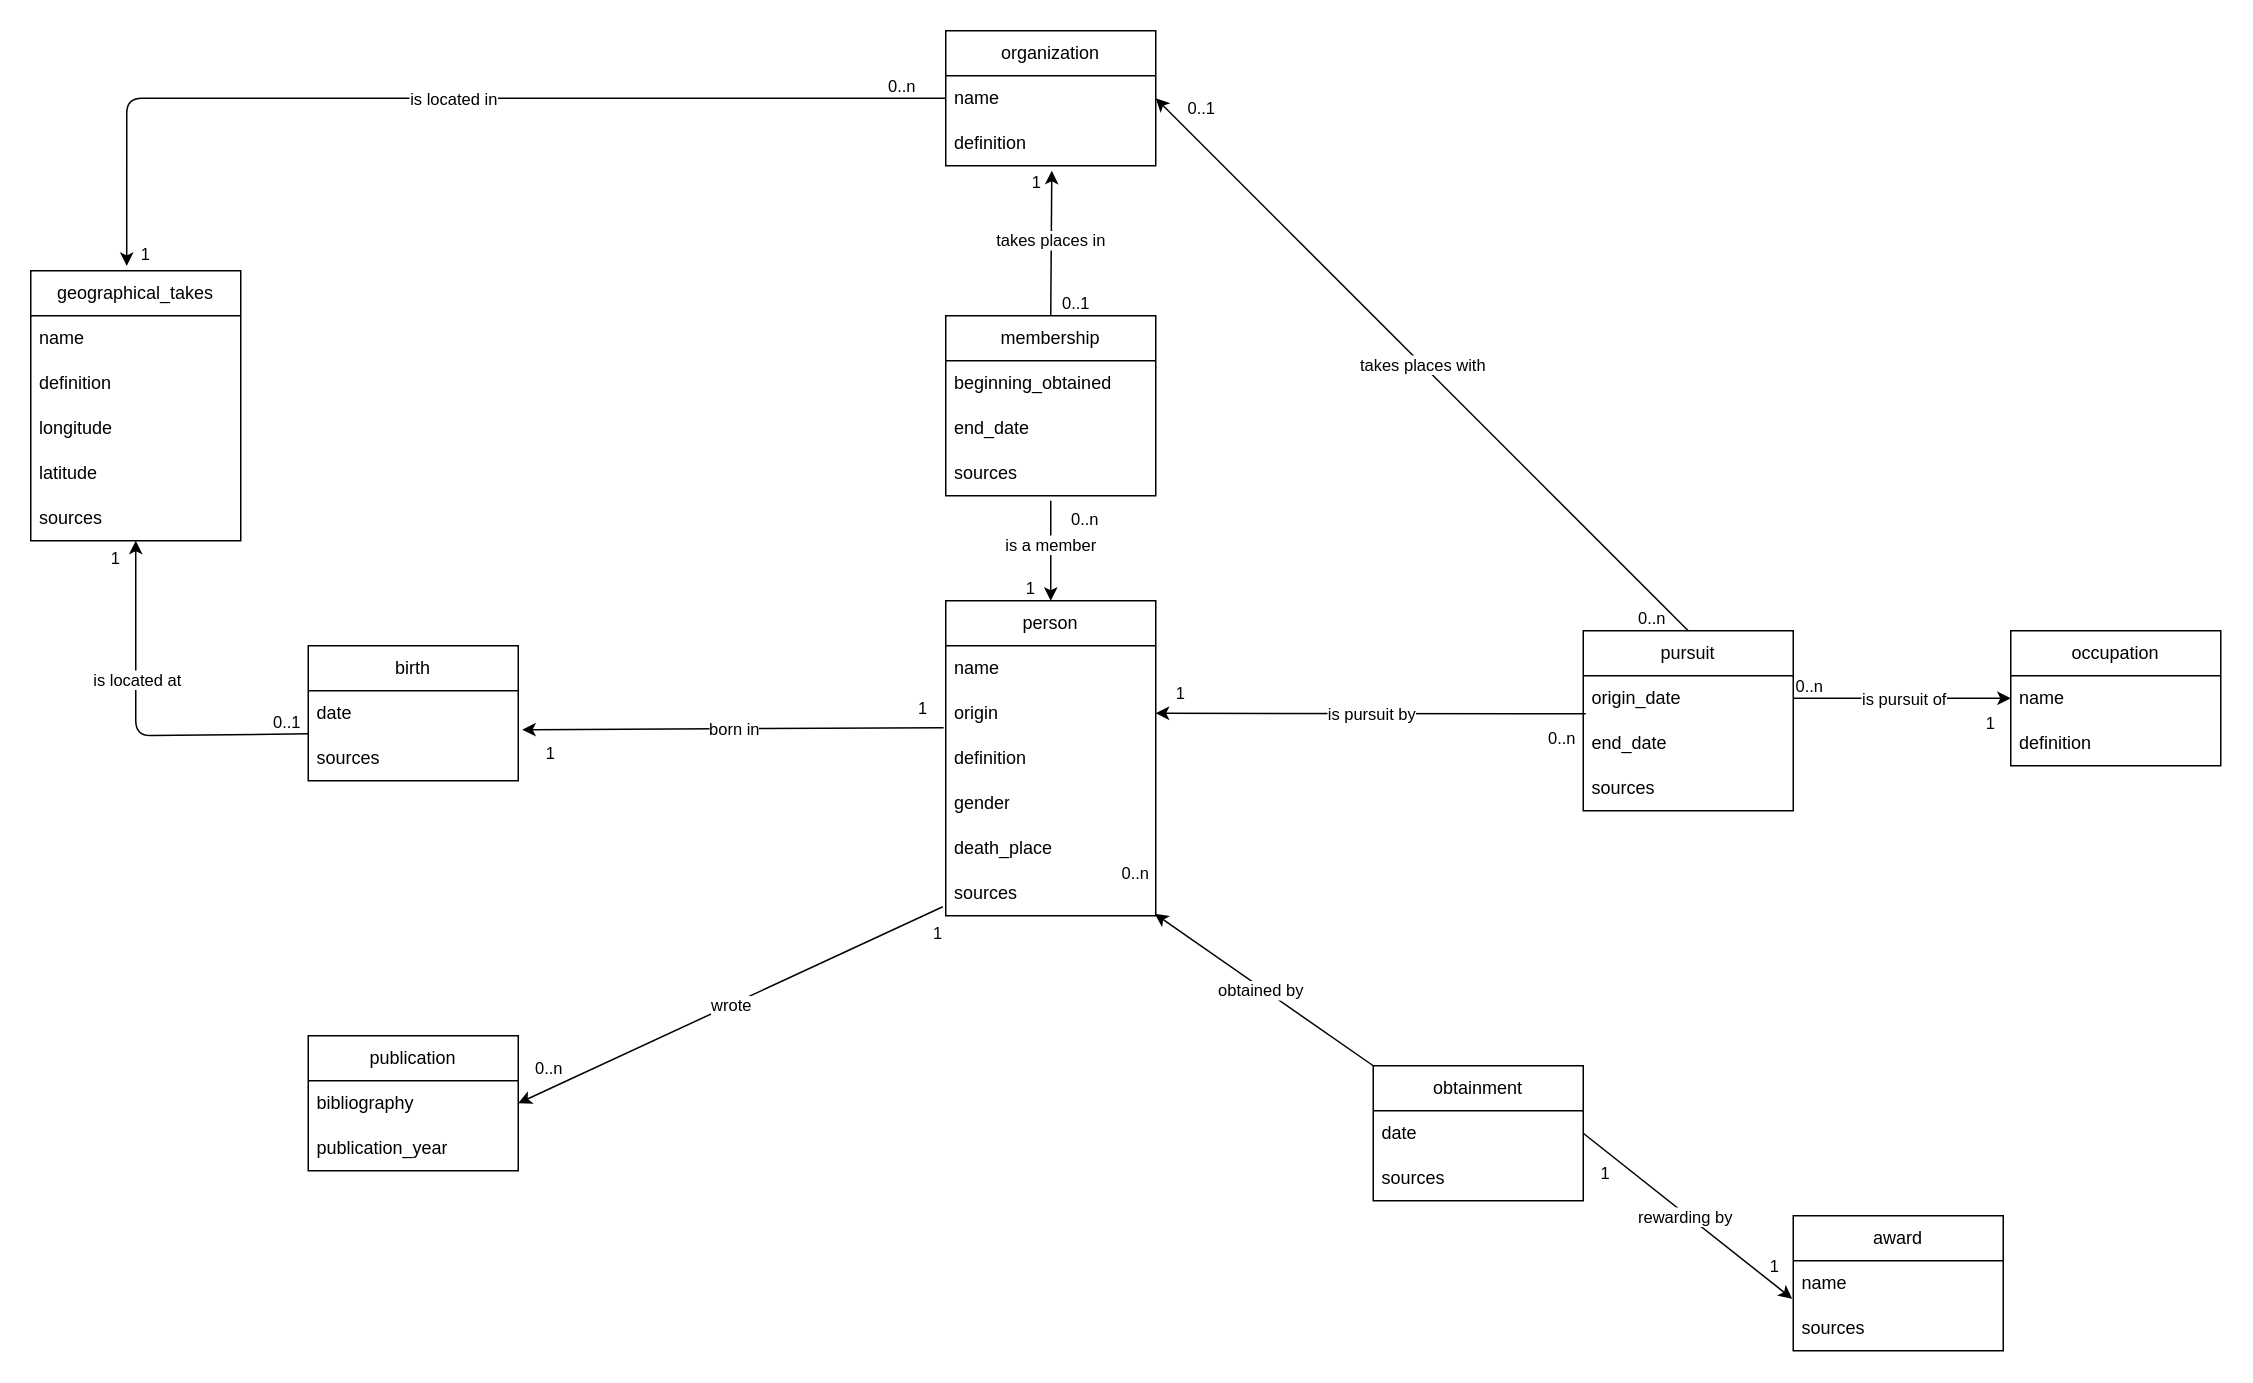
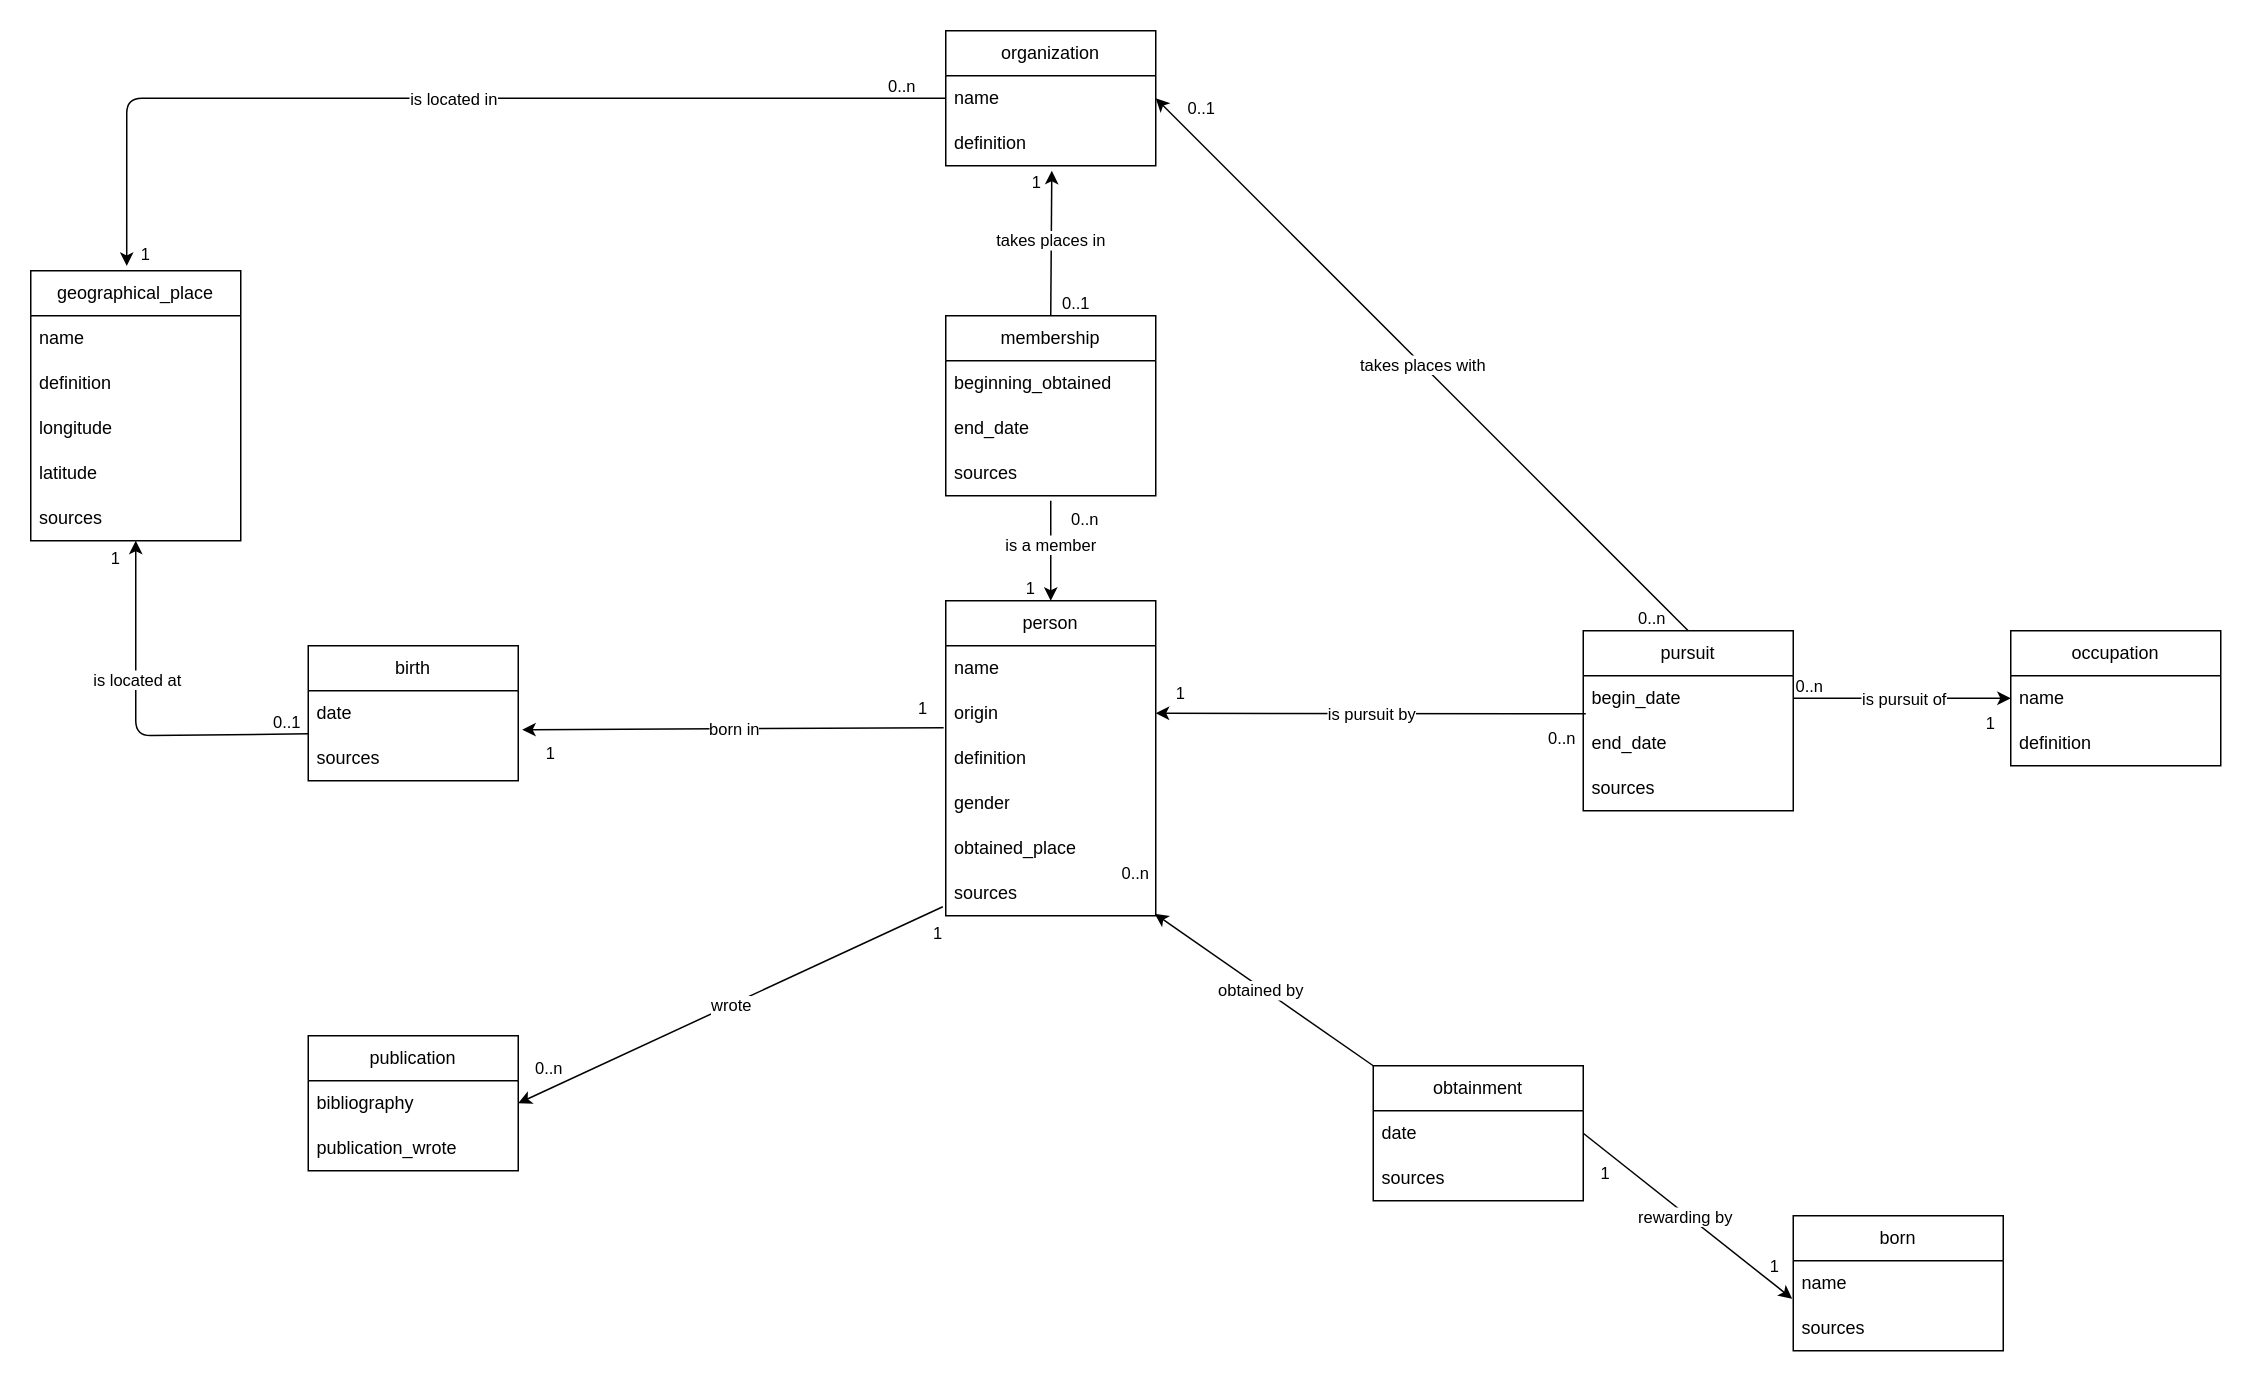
- <mxCell id="16" value="geographical_takes" style="swimlane;fontStyle=0;childLayout=stackLayout;horizontal=1;startSize=30;horizontalStack=0;resizeParent=1;resizeParentMax=0;resizeLast=0;collapsible=1;marginBottom=0;whiteSpace=wrap;html=1;" parent="1" vertex="1"><mxGeometry x="20" y="180" width="140" height="180" as="geometry" /></mxCell>
+ <mxCell id="16" value="geographical_place" style="swimlane;fontStyle=0;childLayout=stackLayout;horizontal=1;startSize=30;horizontalStack=0;resizeParent=1;resizeParentMax=0;resizeLast=0;collapsible=1;marginBottom=0;whiteSpace=wrap;html=1;" parent="1" vertex="1"><mxGeometry x="20" y="180" width="140" height="180" as="geometry" /></mxCell>
- <mxCell id="13" value="origin_date" style="text;strokeColor=none;fillColor=none;align=left;verticalAlign=middle;spacingLeft=4;spacingRight=4;overflow=hidden;points=[[0,0.5],[1,0.5]];portConstraint=eastwest;rotatable=0;whiteSpace=wrap;html=1;" parent="12" vertex="1"><mxGeometry y="30" width="140" height="30" as="geometry" /></mxCell>
+ <mxCell id="13" value="begin_date" style="text;strokeColor=none;fillColor=none;align=left;verticalAlign=middle;spacingLeft=4;spacingRight=4;overflow=hidden;points=[[0,0.5],[1,0.5]];portConstraint=eastwest;rotatable=0;whiteSpace=wrap;html=1;" parent="12" vertex="1"><mxGeometry y="30" width="140" height="30" as="geometry" /></mxCell>
- <mxCell id="7" value="death_place" style="text;strokeColor=none;fillColor=none;align=left;verticalAlign=middle;spacingLeft=4;spacingRight=4;overflow=hidden;points=[[0,0.5],[1,0.5]];portConstraint=eastwest;rotatable=0;whiteSpace=wrap;html=1;" parent="2" vertex="1"><mxGeometry y="150" width="140" height="30" as="geometry" /></mxCell>
+ <mxCell id="7" value="obtained_place" style="text;strokeColor=none;fillColor=none;align=left;verticalAlign=middle;spacingLeft=4;spacingRight=4;overflow=hidden;points=[[0,0.5],[1,0.5]];portConstraint=eastwest;rotatable=0;whiteSpace=wrap;html=1;" parent="2" vertex="1"><mxGeometry y="150" width="140" height="30" as="geometry" /></mxCell>
- <mxCell id="24" value="publication_year" style="text;strokeColor=none;fillColor=none;align=left;verticalAlign=middle;spacingLeft=4;spacingRight=4;overflow=hidden;points=[[0,0.5],[1,0.5]];portConstraint=eastwest;rotatable=0;whiteSpace=wrap;html=1;" parent="22" vertex="1"><mxGeometry y="60" width="140" height="30" as="geometry" /></mxCell>
+ <mxCell id="24" value="publication_wrote" style="text;strokeColor=none;fillColor=none;align=left;verticalAlign=middle;spacingLeft=4;spacingRight=4;overflow=hidden;points=[[0,0.5],[1,0.5]];portConstraint=eastwest;rotatable=0;whiteSpace=wrap;html=1;" parent="22" vertex="1"><mxGeometry y="60" width="140" height="30" as="geometry" /></mxCell>
- <mxCell id="25" value="award" style="swimlane;fontStyle=0;childLayout=stackLayout;horizontal=1;startSize=30;horizontalStack=0;resizeParent=1;resizeParentMax=0;resizeLast=0;collapsible=1;marginBottom=0;whiteSpace=wrap;html=1;" parent="1" vertex="1"><mxGeometry x="1195" y="810" width="140" height="90" as="geometry" /></mxCell>
+ <mxCell id="25" value="born" style="swimlane;fontStyle=0;childLayout=stackLayout;horizontal=1;startSize=30;horizontalStack=0;resizeParent=1;resizeParentMax=0;resizeLast=0;collapsible=1;marginBottom=0;whiteSpace=wrap;html=1;" parent="1" vertex="1"><mxGeometry x="1195" y="810" width="140" height="90" as="geometry" /></mxCell>
